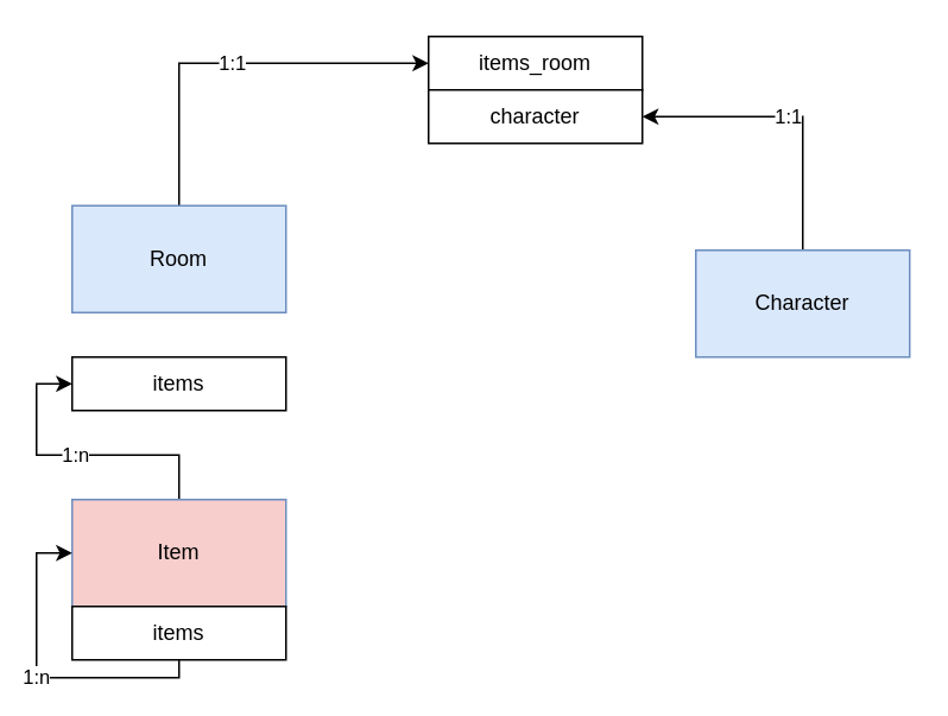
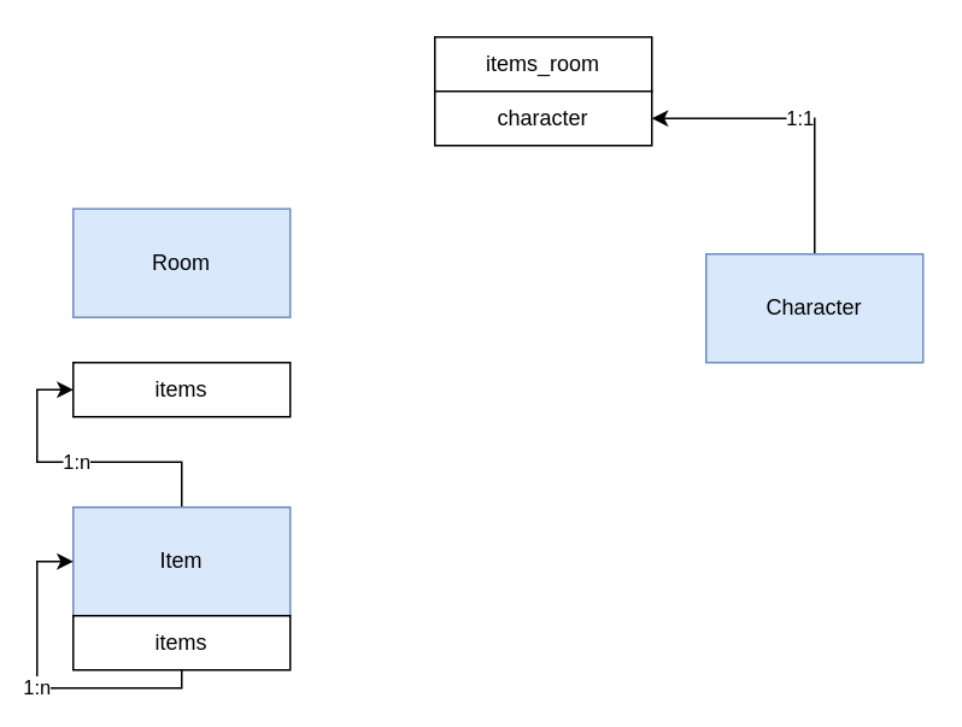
- <mxCell id="2" value="1:1" style="edgeStyle=orthogonalEdgeStyle;rounded=0;orthogonalLoop=1;jettySize=auto;html=1;entryX=0;entryY=0.5;entryDx=0;entryDy=0;exitX=0.5;exitY=0;exitDx=0;exitDy=0;" edge="1" parent="1" source="3" target="6"><mxGeometry relative="1" as="geometry" /></mxCell>
- <mxCell id="5" value="Item" style="rounded=0;whiteSpace=wrap;html=1;fillColor=#f8cecc;strokeColor=#6c8ebf;" vertex="1" parent="1"><mxGeometry x="40" y="280" width="120" height="60" as="geometry" /></mxCell>
+ <mxCell id="5" value="Item" style="rounded=0;whiteSpace=wrap;html=1;fillColor=#dae8fc;strokeColor=#6c8ebf;" vertex="1" parent="1"><mxGeometry x="40" y="280" width="120" height="60" as="geometry" /></mxCell>
